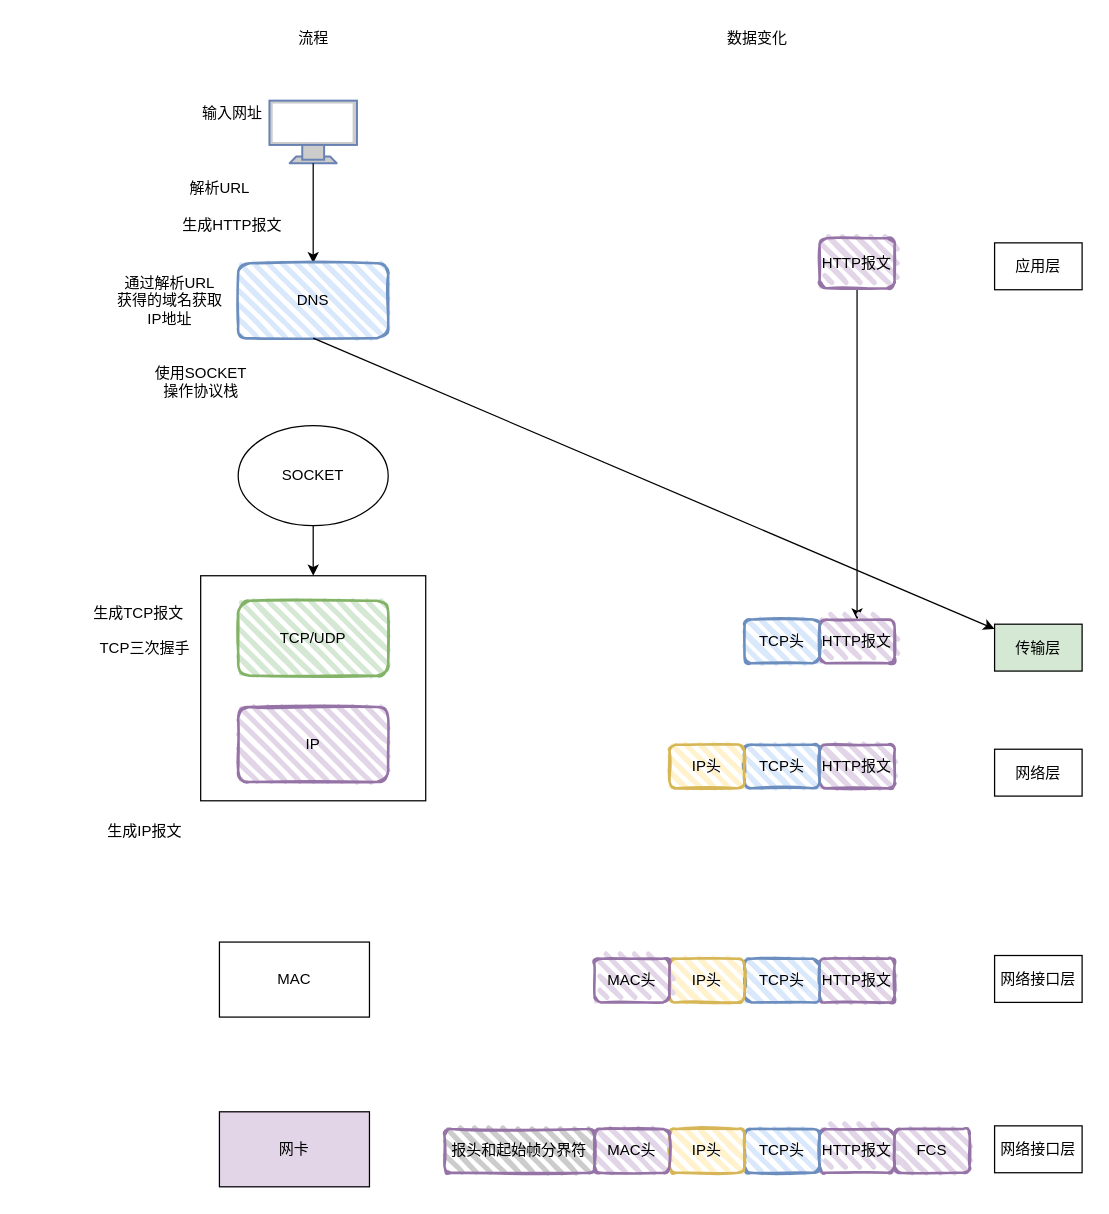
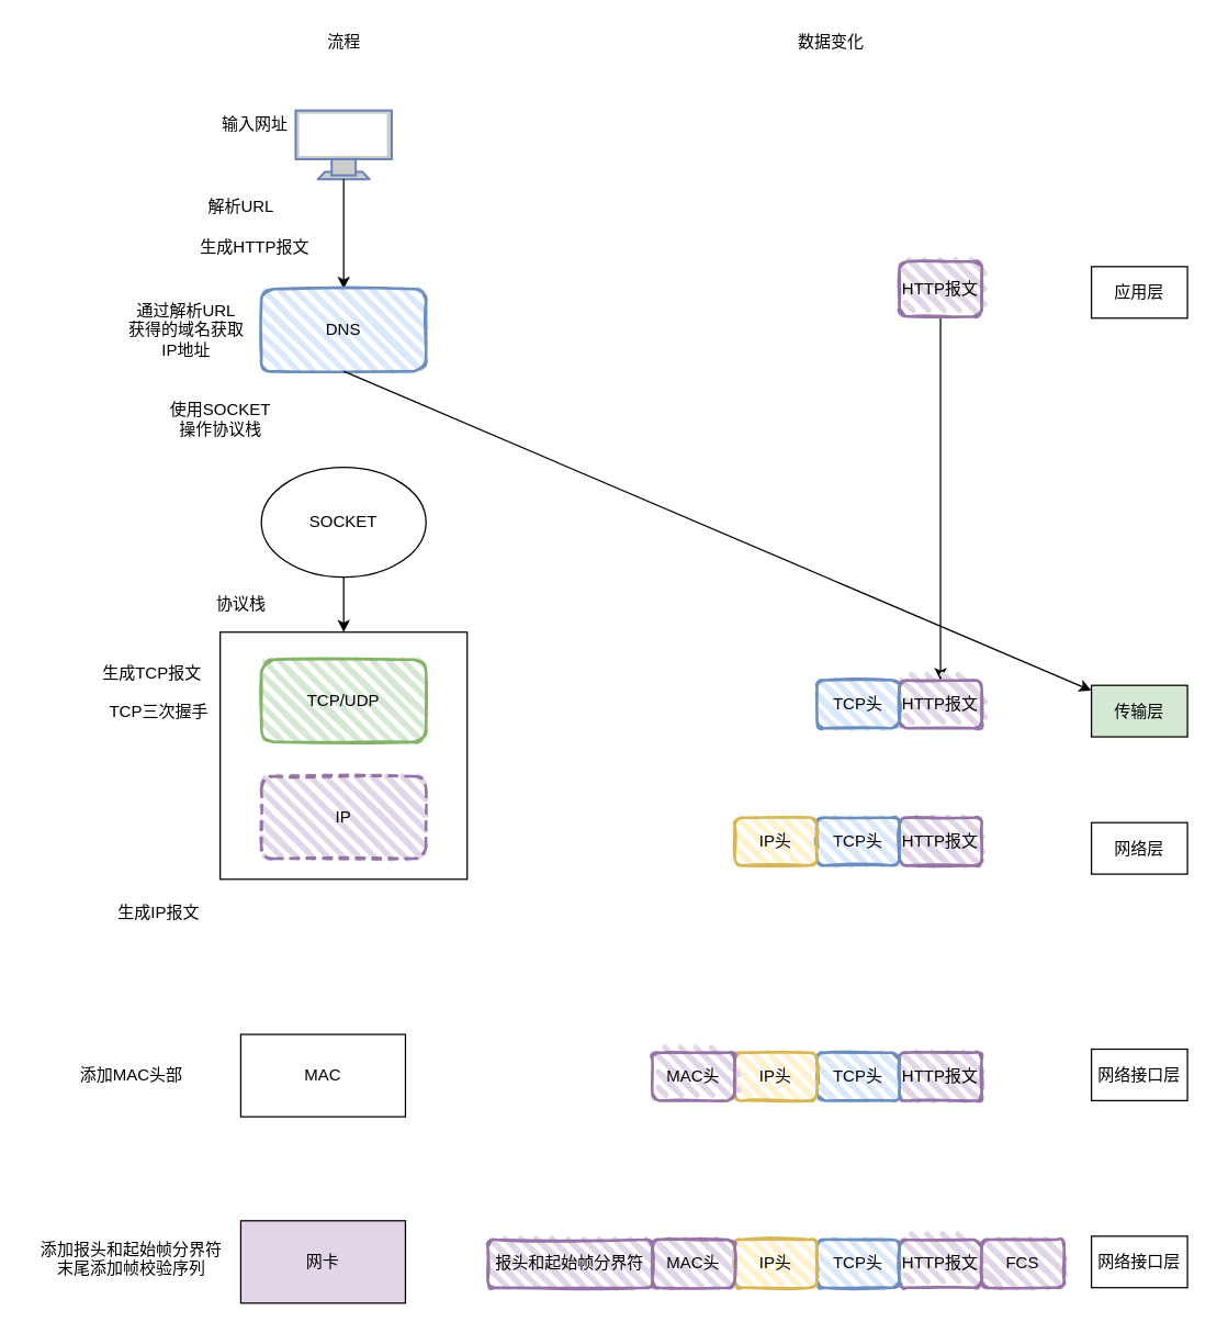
+ <mxCell id="28" value="协议栈" style="text;html=1;align=center;verticalAlign=middle;resizable=0;points=[];autosize=1;strokeColor=none;fillColor=none;" vertex="1" parent="1"><mxGeometry x="150" y="430" width="50" height="20" as="geometry" /></mxCell>
- <mxCell id="15" value="IP" style="rounded=1;whiteSpace=wrap;html=1;strokeWidth=2;fillWeight=4;hachureGap=8;hachureAngle=45;fillColor=#e1d5e7;sketch=1;strokeColor=#9673a6;" vertex="1" parent="1"><mxGeometry x="190" y="565" width="120" height="60" as="geometry" /></mxCell>
+ <mxCell id="15" value="IP" style="rounded=1;whiteSpace=wrap;html=1;strokeWidth=2;fillWeight=4;hachureGap=8;hachureAngle=45;fillColor=#e1d5e7;sketch=1;strokeColor=#9673a6;dashed=1;" vertex="1" parent="1"><mxGeometry x="190" y="565" width="120" height="60" as="geometry" /></mxCell>
+ <mxCell id="30" value="添加MAC头部" style="text;html=1;align=center;verticalAlign=middle;resizable=0;points=[];autosize=1;strokeColor=none;fillColor=none;" vertex="1" parent="1"><mxGeometry x="50" y="772.5" width="90" height="20" as="geometry" /></mxCell>
- <mxCell id="45" value="报头和起始帧分界符" style="rounded=1;whiteSpace=wrap;html=1;strokeWidth=2;fillWeight=4;hachureGap=8;hachureAngle=45;fillColor=#cccccc;sketch=1;strokeColor=#9673a6;" vertex="1" parent="1"><mxGeometry x="355" y="902.5" width="120" height="35" as="geometry" /></mxCell>
+ <mxCell id="45" value="报头和起始帧分界符" style="rounded=1;whiteSpace=wrap;html=1;strokeWidth=2;fillWeight=4;hachureGap=8;hachureAngle=45;fillColor=#e1d5e7;sketch=1;strokeColor=#9673a6;" vertex="1" parent="1"><mxGeometry x="355" y="902.5" width="120" height="35" as="geometry" /></mxCell>
+ <mxCell id="47" value="添加&lt;span&gt;报头和起始帧分界符&lt;br&gt;末尾添加帧校验序列&lt;br&gt;&lt;br&gt;&lt;/span&gt;" style="text;html=1;align=center;verticalAlign=middle;resizable=0;points=[];autosize=1;strokeColor=none;fillColor=none;" vertex="1" parent="1"><mxGeometry x="20" y="898.75" width="150" height="50" as="geometry" /></mxCell>
